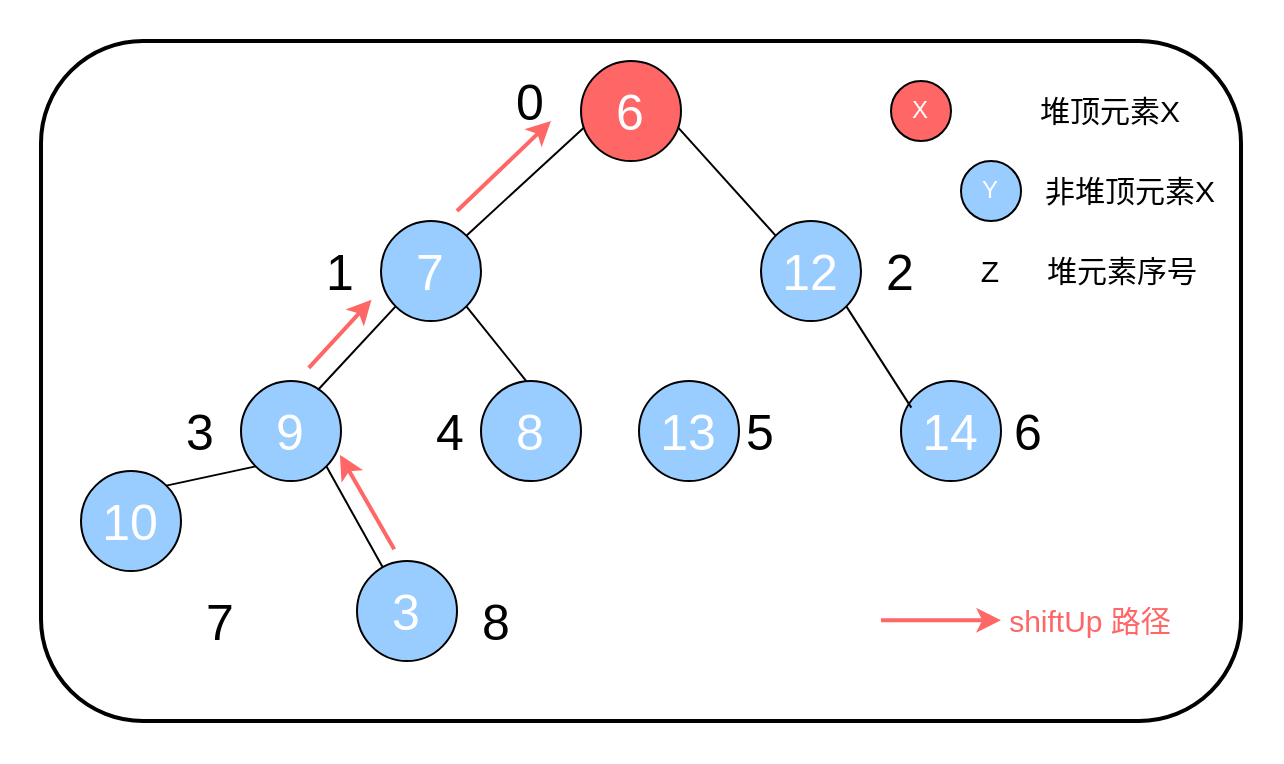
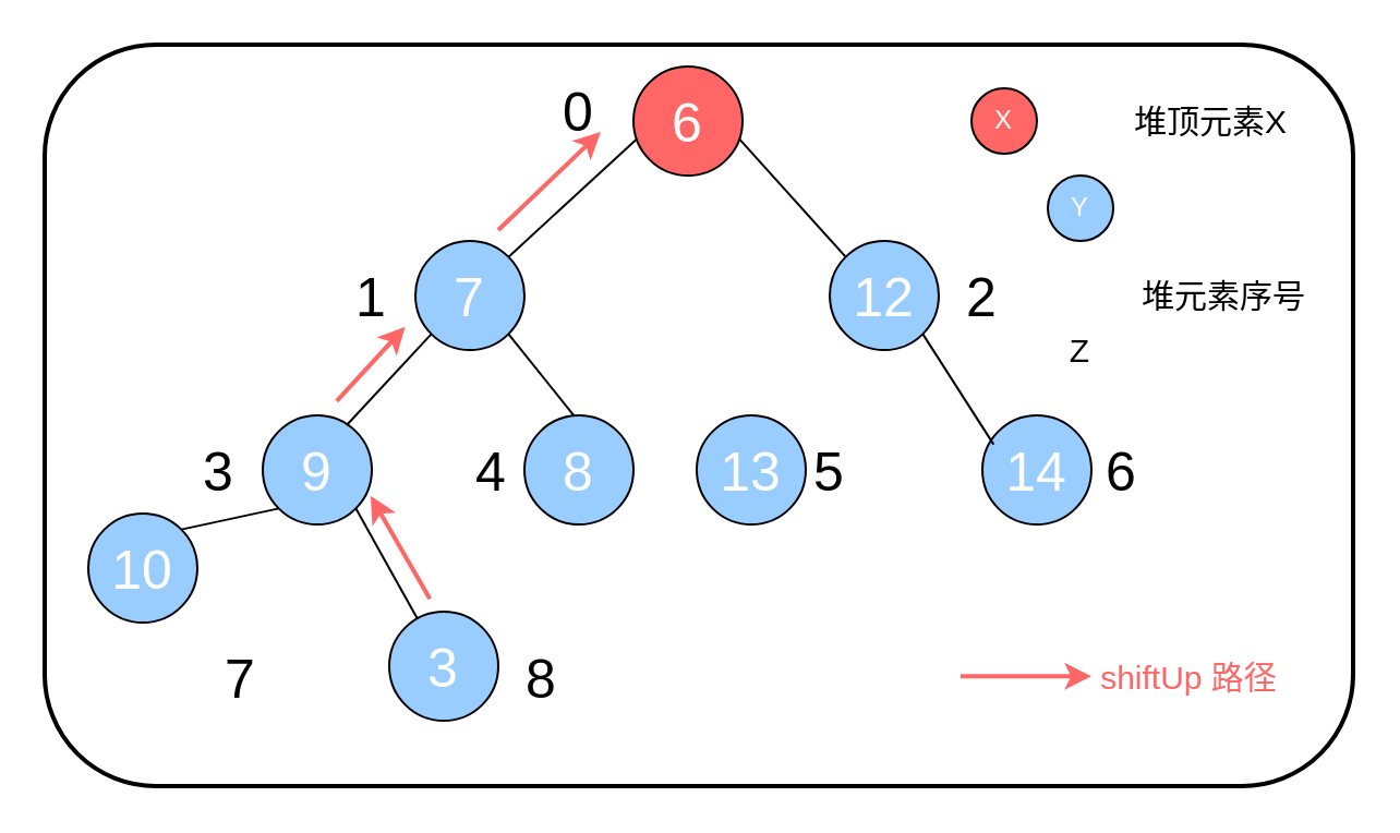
- <mxCell id="20" value="&lt;font style=&quot;font-size: 15px&quot;&gt;非堆顶元素X&lt;/font&gt;" style="text;html=1;strokeColor=none;fillColor=none;align=center;verticalAlign=middle;whiteSpace=wrap;rounded=0;" vertex="1" parent="1"><mxGeometry x="520" y="85" width="90" height="20" as="geometry" /></mxCell>
- <mxCell id="29" value="&lt;font style=&quot;font-size: 15px&quot;&gt;Z&lt;/font&gt;" style="text;html=1;strokeColor=none;fillColor=none;align=center;verticalAlign=middle;whiteSpace=wrap;rounded=0;" vertex="1" parent="1"><mxGeometry x="480" y="125" width="30" height="20" as="geometry" /></mxCell>
+ <mxCell id="29" value="&lt;font style=&quot;font-size: 15px&quot;&gt;Z&lt;/font&gt;" style="text;html=1;strokeColor=none;fillColor=none;align=center;verticalAlign=middle;whiteSpace=wrap;rounded=0;" vertex="1" parent="1"><mxGeometry x="480" y="150" width="30" height="20" as="geometry" /></mxCell>
